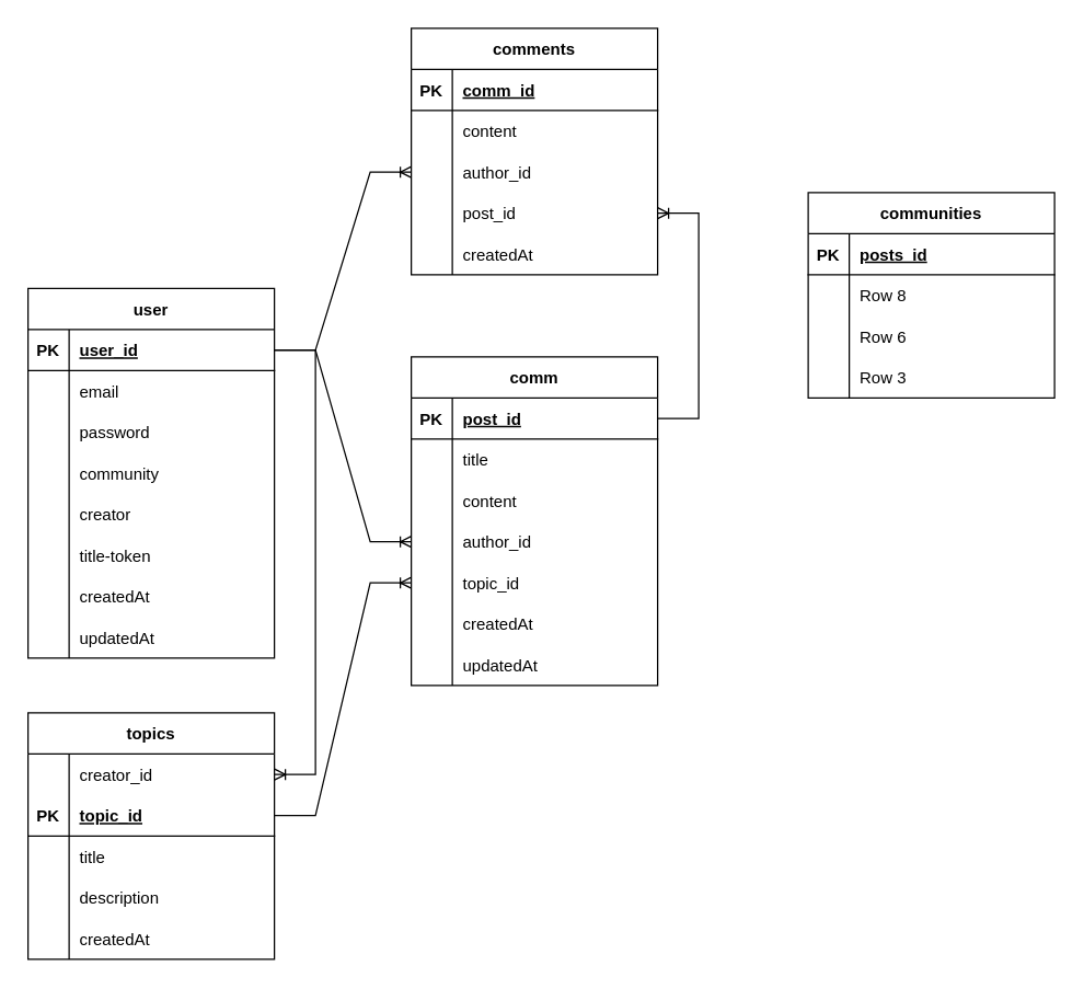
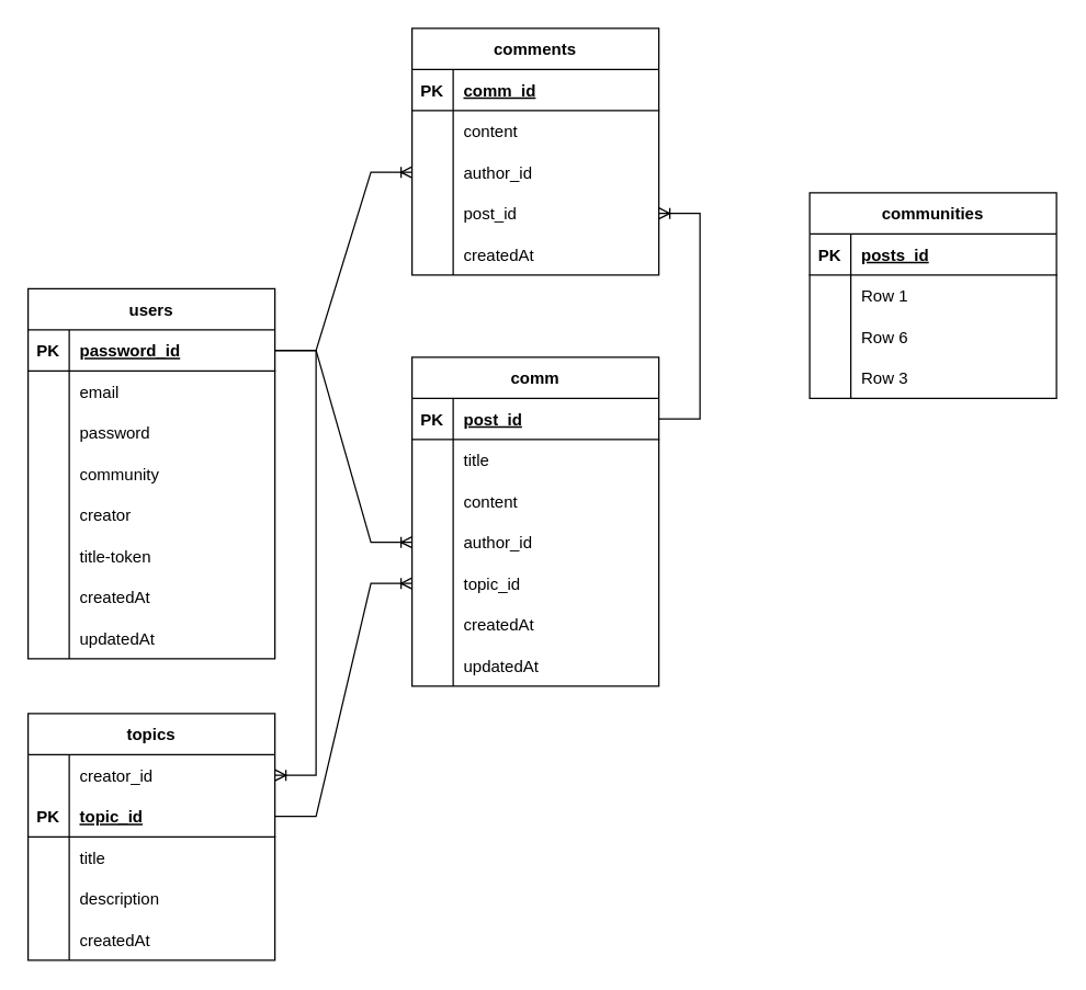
- <mxCell id="87" value="Row 8" style="shape=partialRectangle;connectable=0;fillColor=none;top=0;left=0;bottom=0;right=0;align=left;spacingLeft=6;overflow=hidden;" parent="85" vertex="1"><mxGeometry x="30" width="150" height="30" as="geometry"><mxRectangle width="150" height="30" as="alternateBounds" /></mxGeometry></mxCell>
+ <mxCell id="87" value="Row 1" style="shape=partialRectangle;connectable=0;fillColor=none;top=0;left=0;bottom=0;right=0;align=left;spacingLeft=6;overflow=hidden;" parent="85" vertex="1"><mxGeometry x="30" width="150" height="30" as="geometry"><mxRectangle width="150" height="30" as="alternateBounds" /></mxGeometry></mxCell>
- <mxCell id="2" value="user" style="shape=table;startSize=30;container=1;collapsible=1;childLayout=tableLayout;fixedRows=1;rowLines=0;fontStyle=1;align=center;resizeLast=1;" parent="1" vertex="1"><mxGeometry x="20" y="210" width="180" height="270" as="geometry" /></mxCell>
+ <mxCell id="2" value="users" style="shape=table;startSize=30;container=1;collapsible=1;childLayout=tableLayout;fixedRows=1;rowLines=0;fontStyle=1;align=center;resizeLast=1;" parent="1" vertex="1"><mxGeometry x="20" y="210" width="180" height="270" as="geometry" /></mxCell>
- <mxCell id="5" value="user_id" style="shape=partialRectangle;connectable=0;fillColor=none;top=0;left=0;bottom=0;right=0;align=left;spacingLeft=6;fontStyle=5;overflow=hidden;" parent="3" vertex="1"><mxGeometry x="30" width="150" height="30" as="geometry"><mxRectangle width="150" height="30" as="alternateBounds" /></mxGeometry></mxCell>
+ <mxCell id="5" value="password_id" style="shape=partialRectangle;connectable=0;fillColor=none;top=0;left=0;bottom=0;right=0;align=left;spacingLeft=6;fontStyle=5;overflow=hidden;" parent="3" vertex="1"><mxGeometry x="30" width="150" height="30" as="geometry"><mxRectangle width="150" height="30" as="alternateBounds" /></mxGeometry></mxCell>
